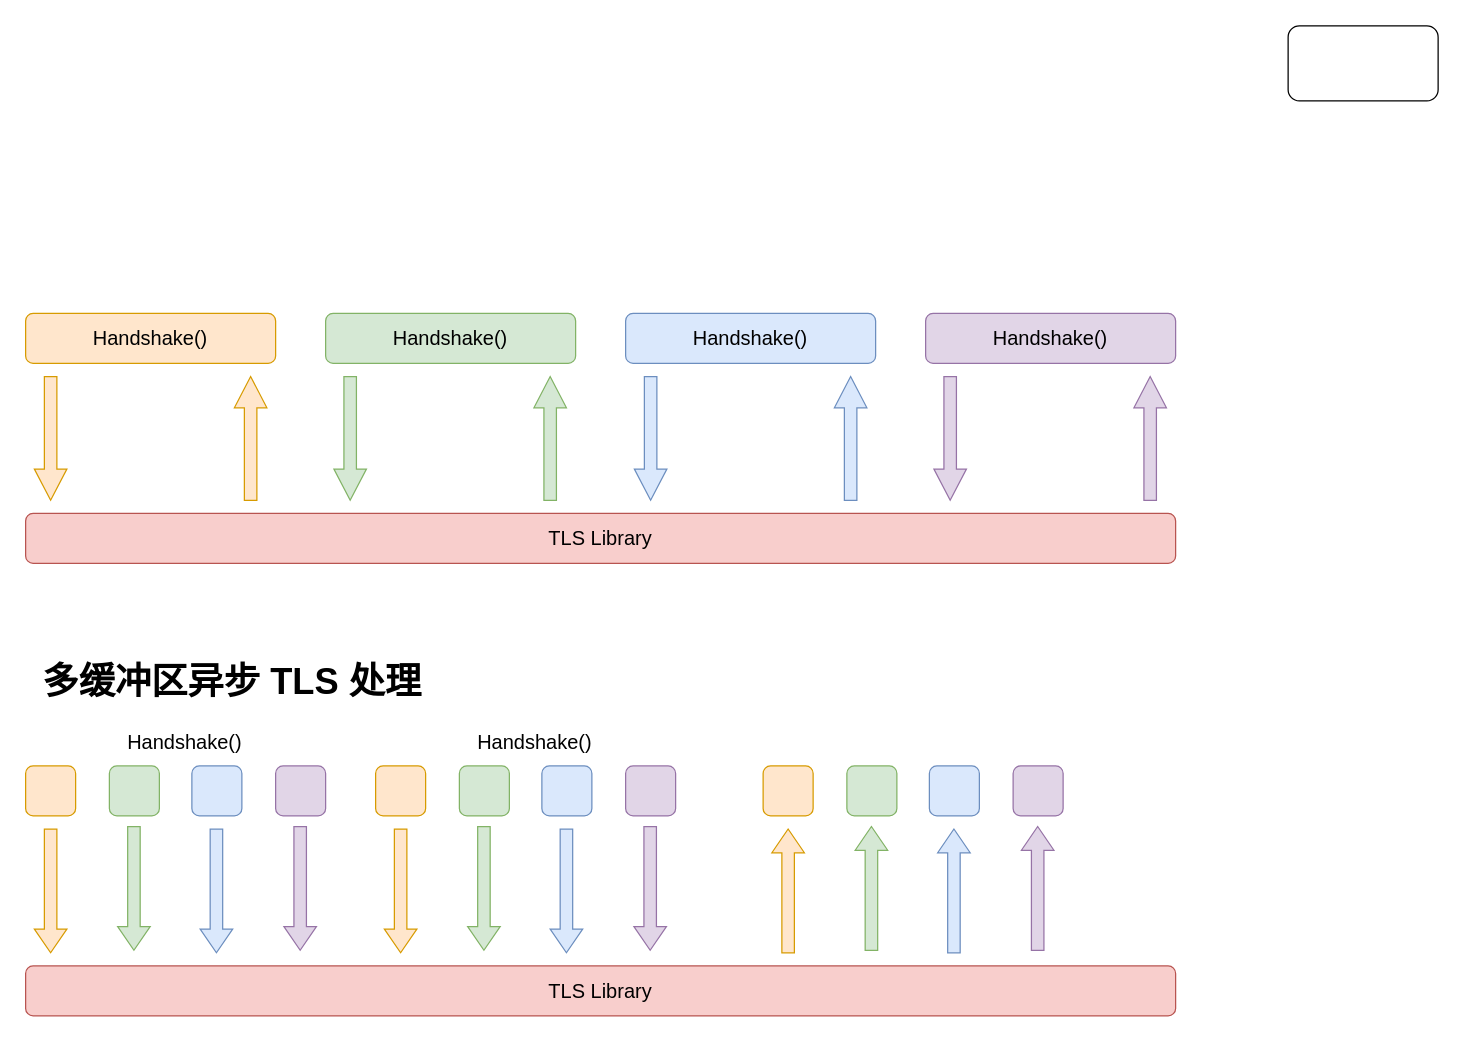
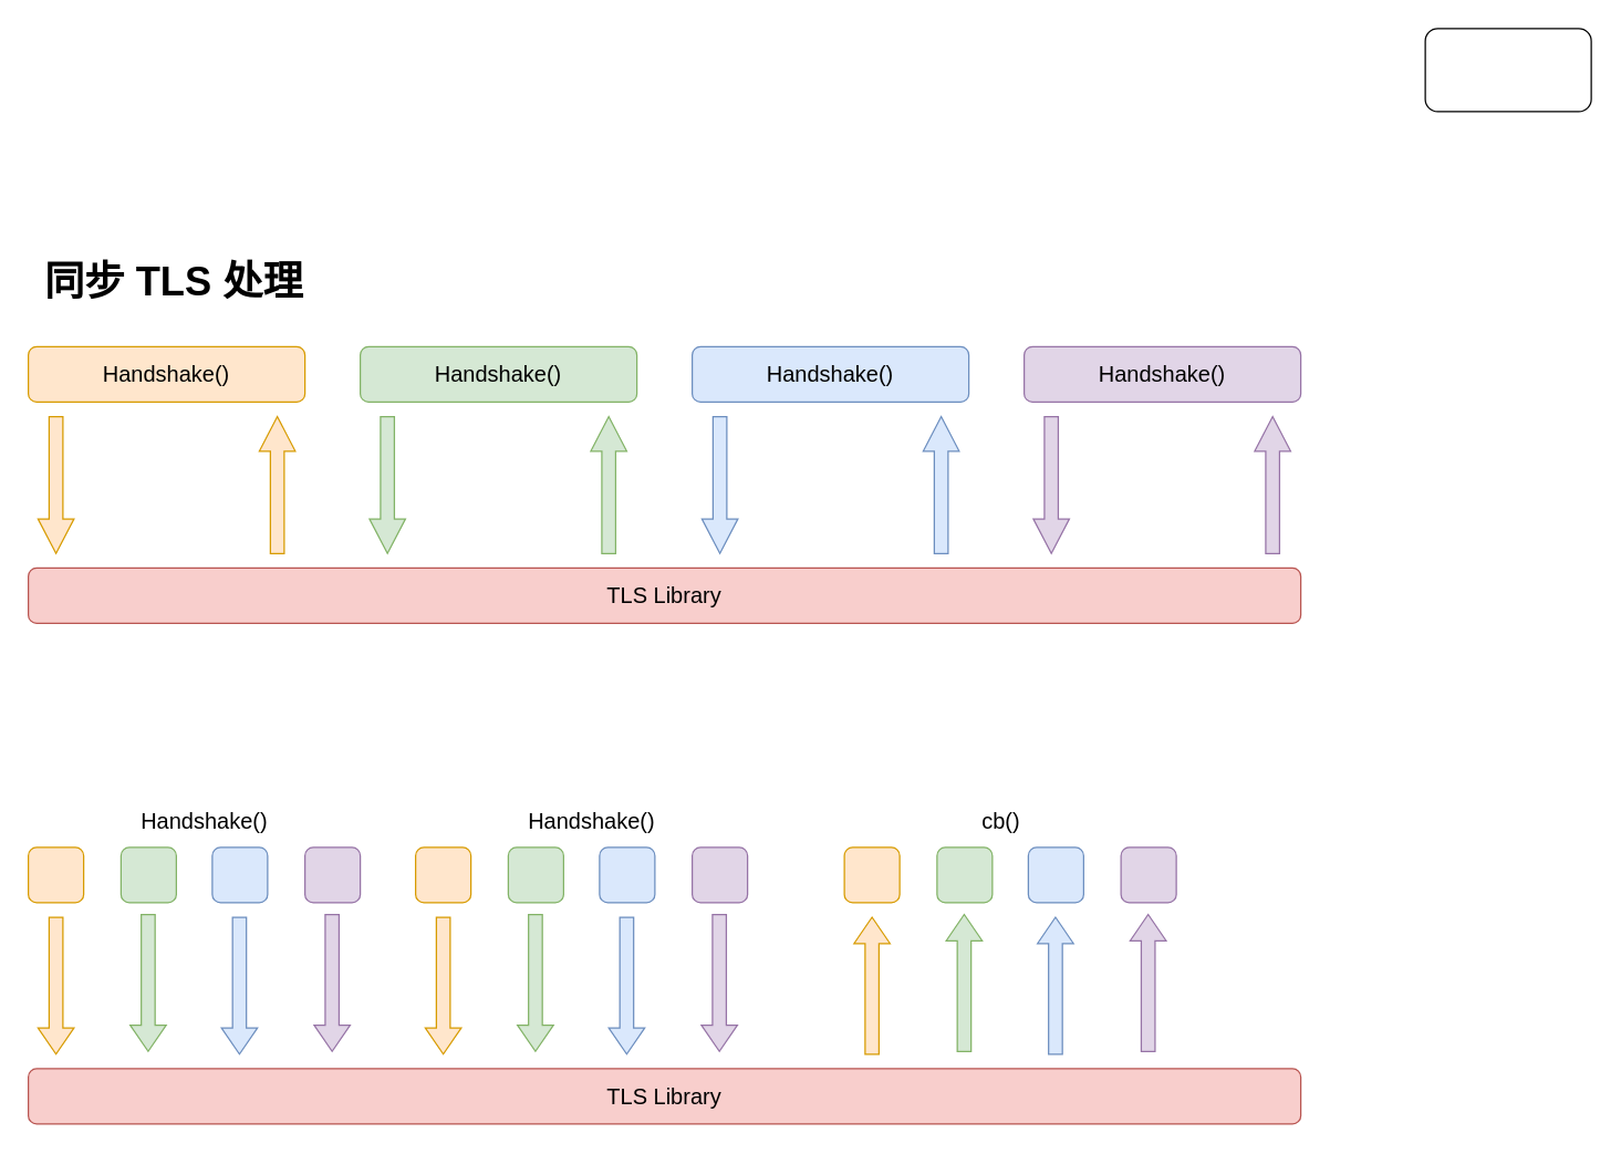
+ <mxCell id="16" value="&lt;b&gt;&lt;font style=&quot;font-size: 29px;&quot;&gt;同步 TLS 处理&lt;/font&gt;&lt;/b&gt;" style="text;html=1;align=center;verticalAlign=middle;resizable=0;points=[];autosize=1;strokeColor=none;fillColor=none;" vertex="1" parent="1"><mxGeometry x="20" y="178" width="210" height="50" as="geometry" /></mxCell>
- <mxCell id="20" value="&lt;b&gt;&lt;font style=&quot;font-size: 29px;&quot;&gt;多缓冲区异步 TLS 处理&lt;/font&gt;&lt;/b&gt;" style="text;html=1;align=center;verticalAlign=middle;resizable=0;points=[];autosize=1;strokeColor=none;fillColor=none;" vertex="1" parent="1"><mxGeometry x="20" y="520" width="330" height="50" as="geometry" /></mxCell>
+ <mxCell id="45" value="&lt;font style=&quot;font-size: 16px;&quot;&gt;cb()&lt;/font&gt;" style="text;html=1;align=center;verticalAlign=middle;resizable=0;points=[];autosize=1;strokeColor=none;fillColor=none;" vertex="1" parent="1"><mxGeometry x="698" y="578" width="50" height="30" as="geometry" /></mxCell>
